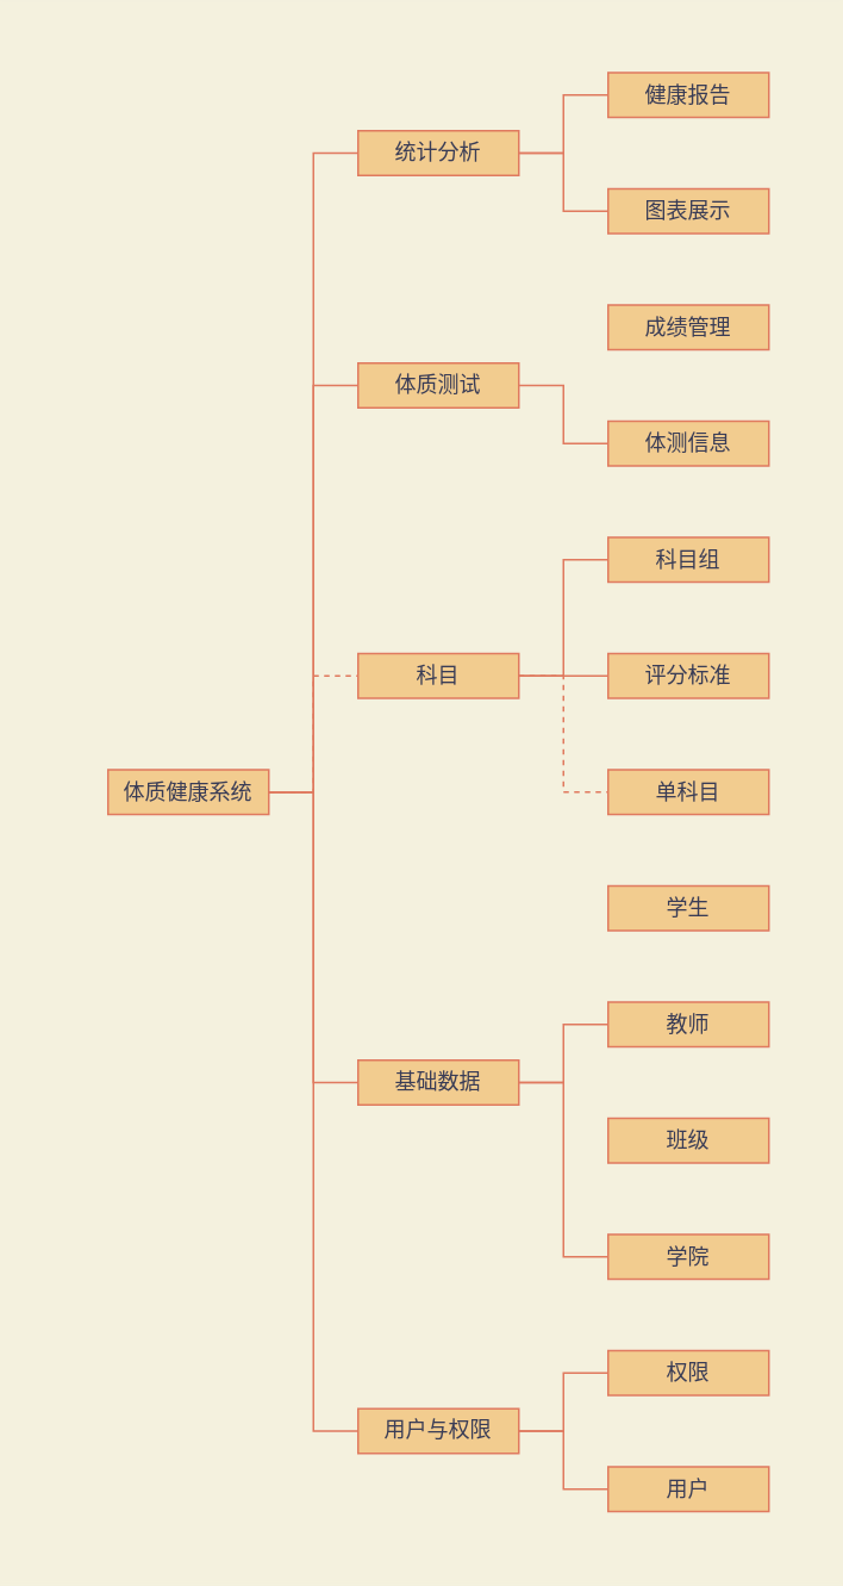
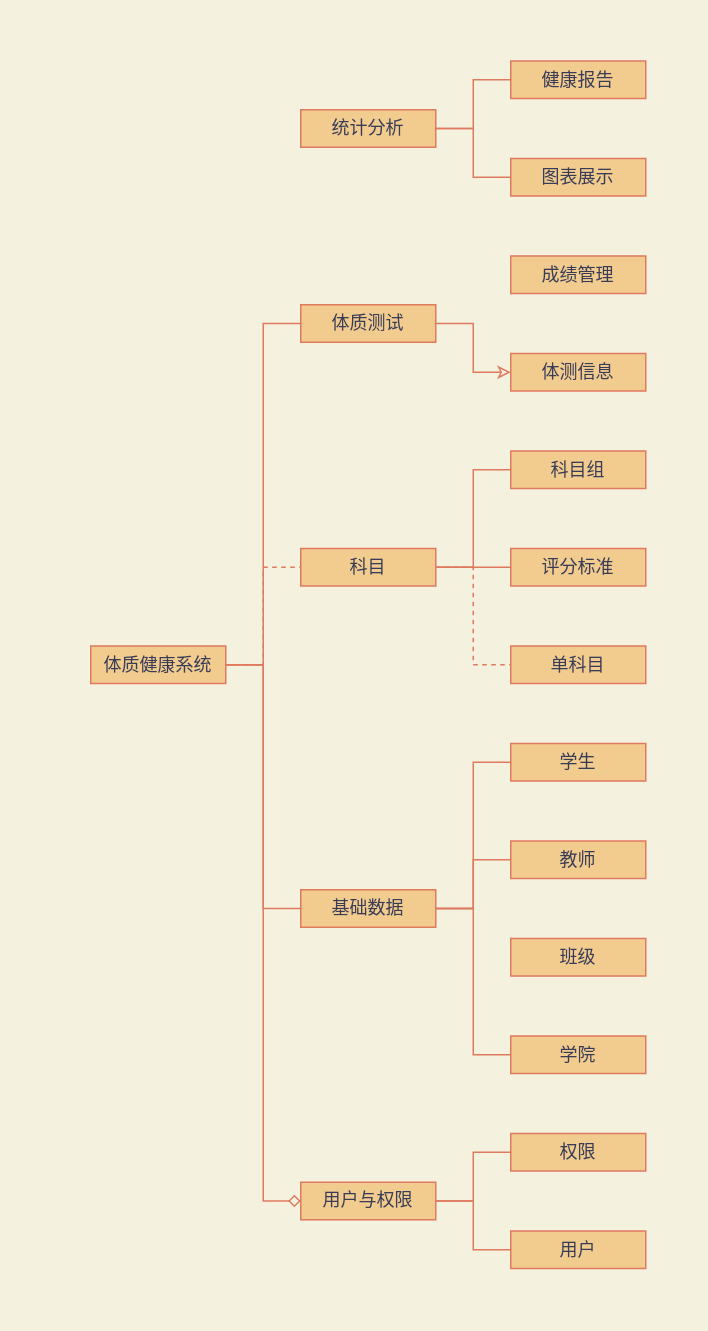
- <mxCell id="17" value="" style="edgeStyle=elbowEdgeStyle;elbow=horizontal;html=1;rounded=0;endArrow=none;endFill=0;strokeColor=#E07A5F;fontColor=#393C56;sketch=0;labelBackgroundColor=#F4F1DE;" edge="1" parent="2" source="3" target="16"><mxGeometry x="50.0" y="-2043.594" as="geometry"><mxPoint x="-150.0" y="-3037.835" as="sourcePoint" /><mxPoint x="-105.0" y="-3022.684" as="targetPoint" /></mxGeometry></mxCell>
- <mxCell id="31" value="" style="edgeStyle=elbowEdgeStyle;elbow=horizontal;html=1;rounded=0;endArrow=none;endFill=0;strokeColor=#E07A5F;fontColor=#393C56;sketch=0;labelBackgroundColor=#F4F1DE;" edge="1" target="32" source="13" parent="2"><mxGeometry x="50.0" y="-2001.344" as="geometry"><mxPoint x="83.1" y="-2134.258" as="sourcePoint" /><mxPoint x="-105.0" y="-3025.887" as="targetPoint" /><Array as="points" /></mxGeometry></mxCell>
+ <mxCell id="31" value="" style="edgeStyle=elbowEdgeStyle;elbow=horizontal;html=1;rounded=0;endArrow=classic;endFill=0;strokeColor=#E07A5F;fontColor=#393C56;sketch=0;labelBackgroundColor=#F4F1DE;" edge="1" target="32" source="13" parent="2"><mxGeometry x="50.0" y="-2001.344" as="geometry"><mxPoint x="83.1" y="-2134.258" as="sourcePoint" /><mxPoint x="-105.0" y="-3025.887" as="targetPoint" /><Array as="points" /></mxGeometry></mxCell>
+ <mxCell id="24" value="" style="edgeStyle=elbowEdgeStyle;elbow=horizontal;html=1;endArrow=none;endFill=0;strokeColor=#E07A5F;fontColor=#393C56;sketch=0;startSize=14;jumpSize=11;jumpStyle=none;targetPerimeterSpacing=0;sourcePerimeterSpacing=0;endSize=24;rounded=0;labelBackgroundColor=#F4F1DE;spacingTop=0;spacingBottom=-4;textOpacity=90;spacing=0;arcSize=13;fillOpacity=100;" edge="1" parent="2" source="6" target="23"><mxGeometry y="-1510" as="geometry"><mxPoint x="-15" y="-2690.88" as="sourcePoint" /><mxPoint x="30.0" y="-2721.182" as="targetPoint" /></mxGeometry></mxCell>
- <mxCell id="5" value="" style="edgeStyle=elbowEdgeStyle;elbow=horizontal;html=1;rounded=0;endArrow=none;endFill=0;strokeColor=#E07A5F;fontColor=#393C56;sketch=0;labelBackgroundColor=#F4F1DE;" edge="1" parent="2" source="3" target="4"><mxGeometry x="50.0" y="-2043.594" as="geometry" /></mxCell>
+ <mxCell id="5" value="" style="edgeStyle=elbowEdgeStyle;elbow=horizontal;html=1;rounded=0;endArrow=diamond;endFill=0;strokeColor=#E07A5F;fontColor=#393C56;sketch=0;labelBackgroundColor=#F4F1DE;" edge="1" parent="2" source="3" target="4"><mxGeometry x="50.0" y="-2043.594" as="geometry" /></mxCell>
